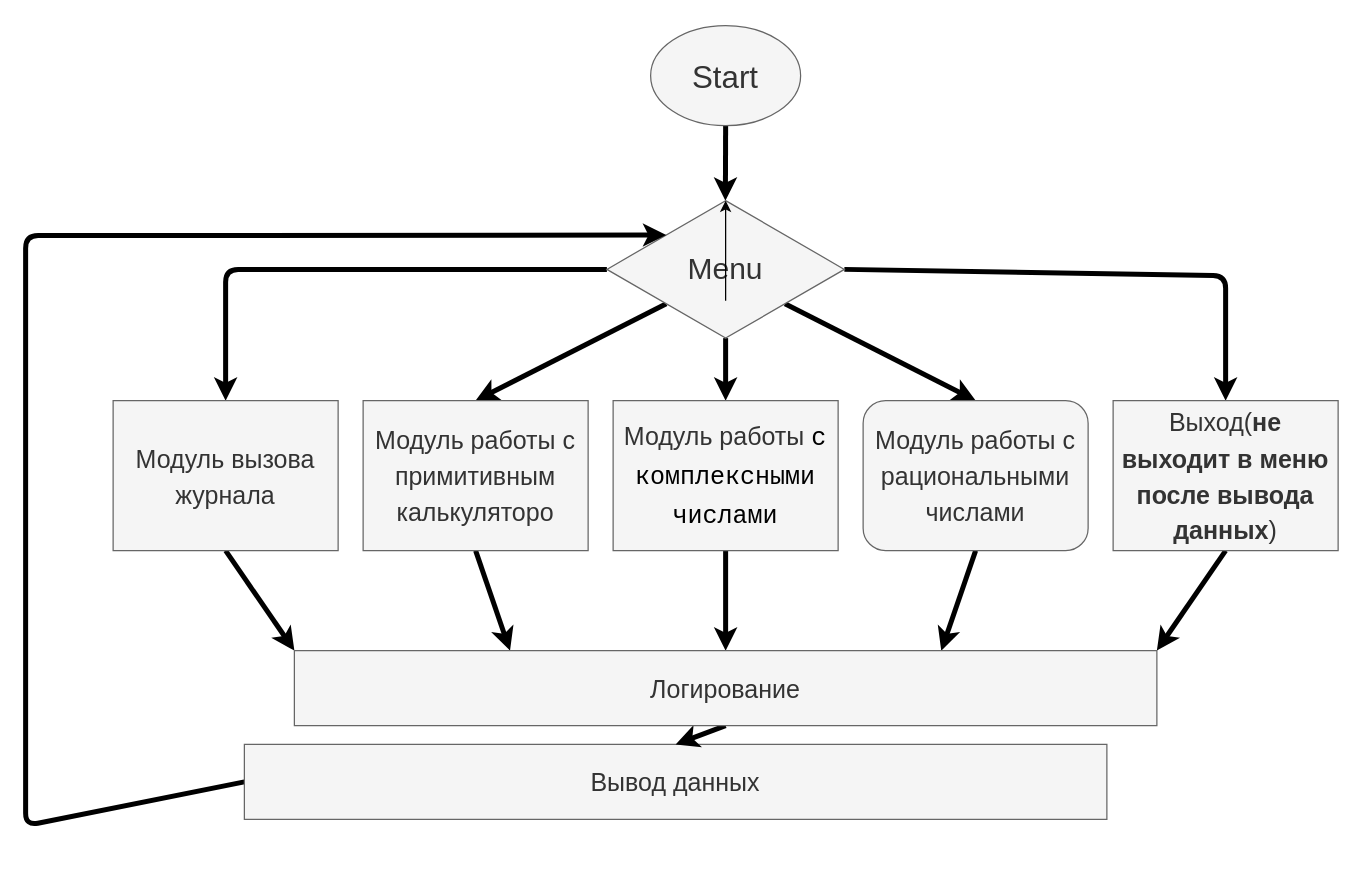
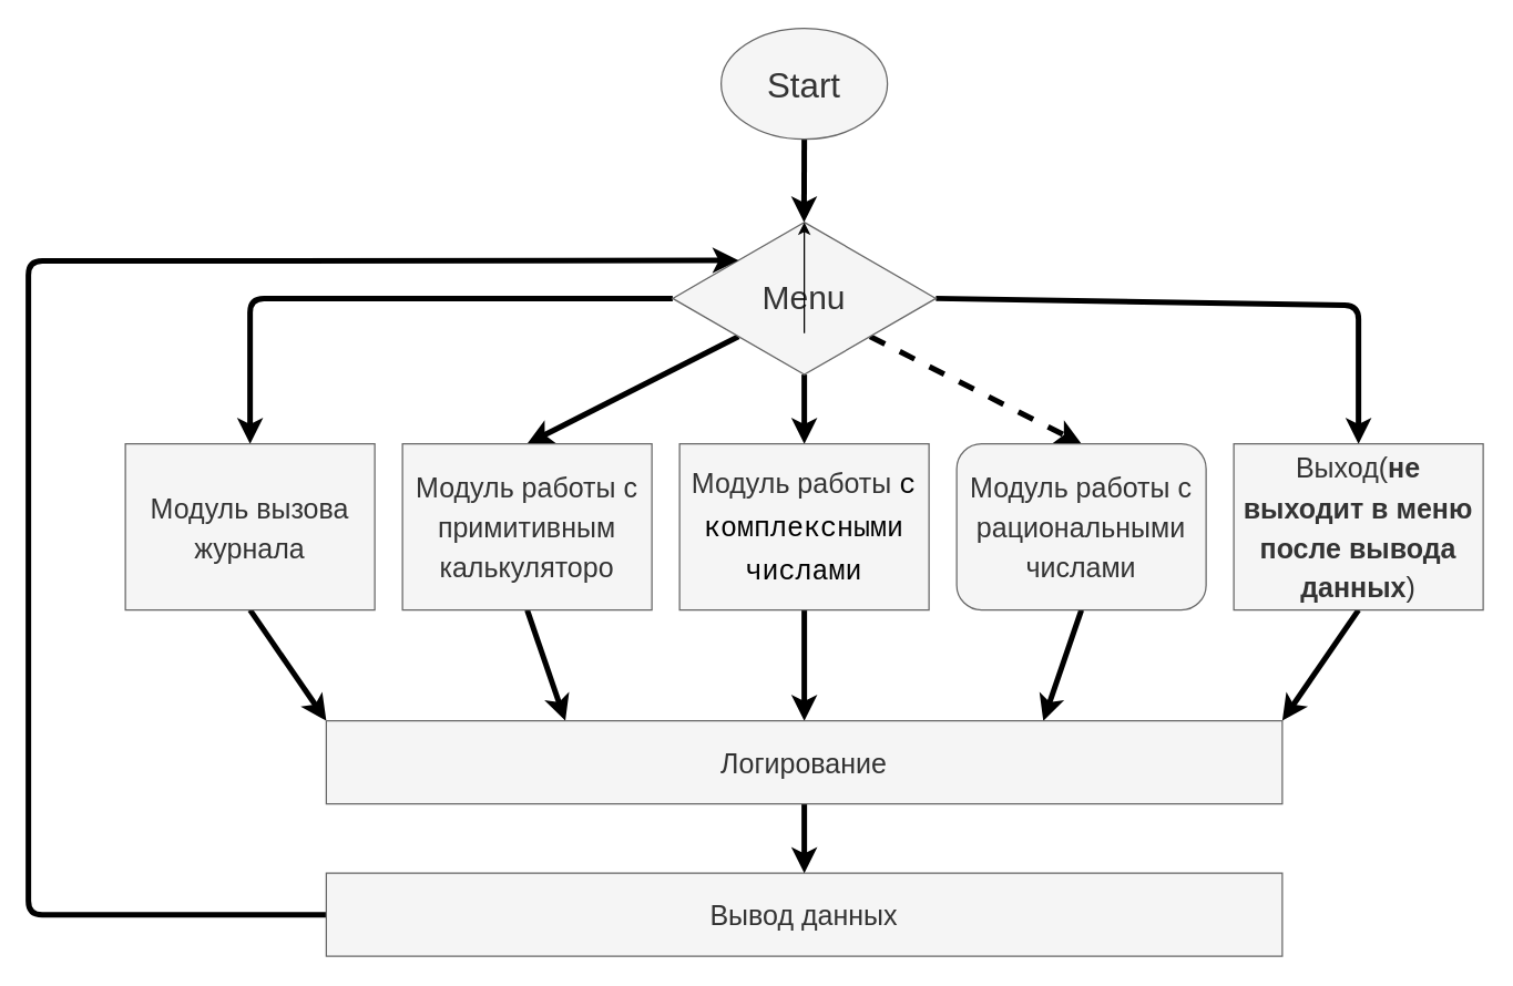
- <mxCell id="5" style="edgeStyle=none;html=1;exitX=1;exitY=1;exitDx=0;exitDy=0;entryX=0.5;entryY=0;entryDx=0;entryDy=0;fontSize=20;fontColor=#000000;strokeWidth=4;" edge="1" parent="1" source="9" target="18"><mxGeometry relative="1" as="geometry" /></mxCell>
+ <mxCell id="5" style="edgeStyle=none;html=1;exitX=1;exitY=1;exitDx=0;exitDy=0;entryX=0.5;entryY=0;entryDx=0;entryDy=0;fontSize=20;fontColor=#000000;strokeWidth=4;dashed=1;" edge="1" parent="1" source="9" target="18"><mxGeometry relative="1" as="geometry" /></mxCell>
- <mxCell id="22" value="Вывод данных" style="rounded=0;whiteSpace=wrap;html=1;labelBackgroundColor=none;fontSize=20;fontColor=#333333;strokeColor=#666666;fillColor=#f5f5f5;" vertex="1" parent="1"><mxGeometry x="195" y="595" width="690" height="60" as="geometry" /></mxCell>
+ <mxCell id="22" value="Вывод данных" style="rounded=0;whiteSpace=wrap;html=1;labelBackgroundColor=none;fontSize=20;fontColor=#333333;strokeColor=#666666;fillColor=#f5f5f5;" vertex="1" parent="1"><mxGeometry x="235" y="630" width="690" height="60" as="geometry" /></mxCell>
